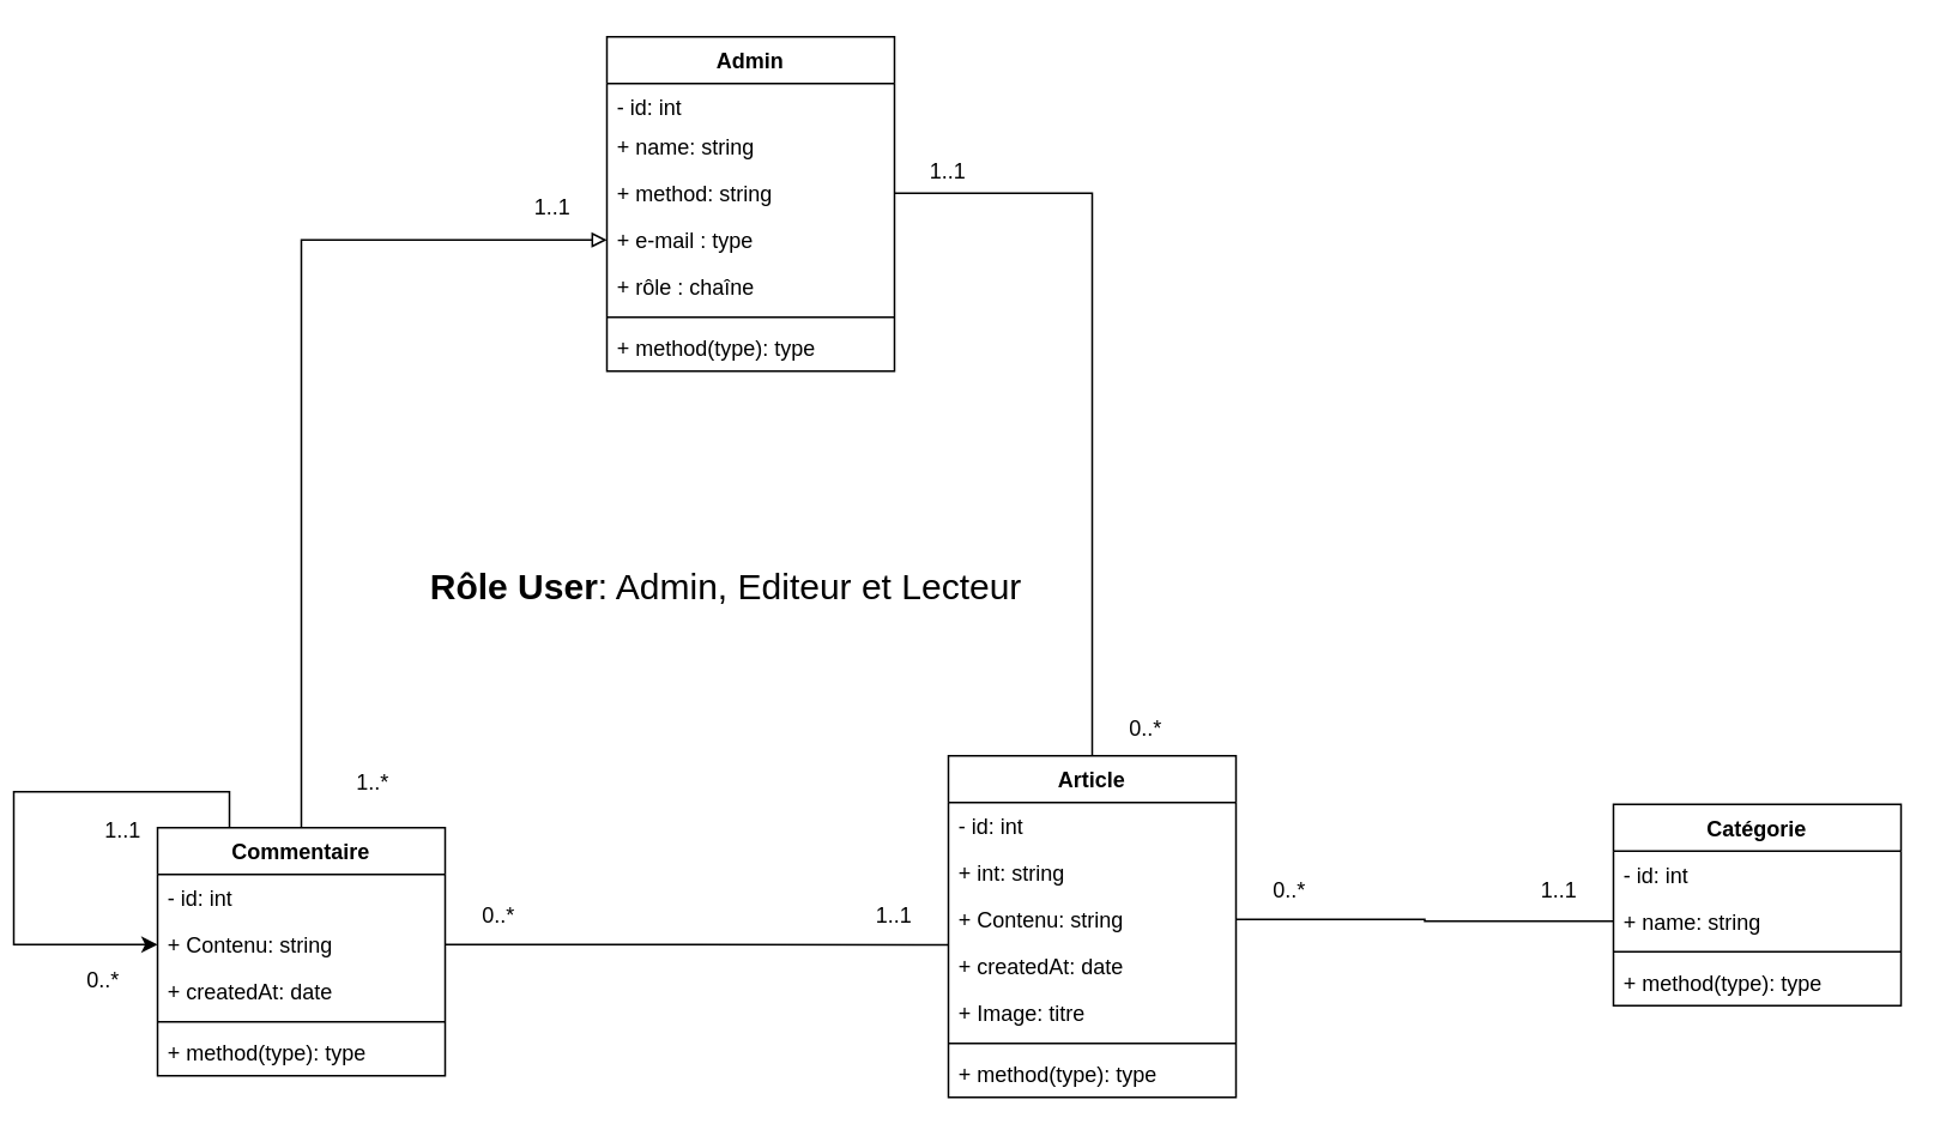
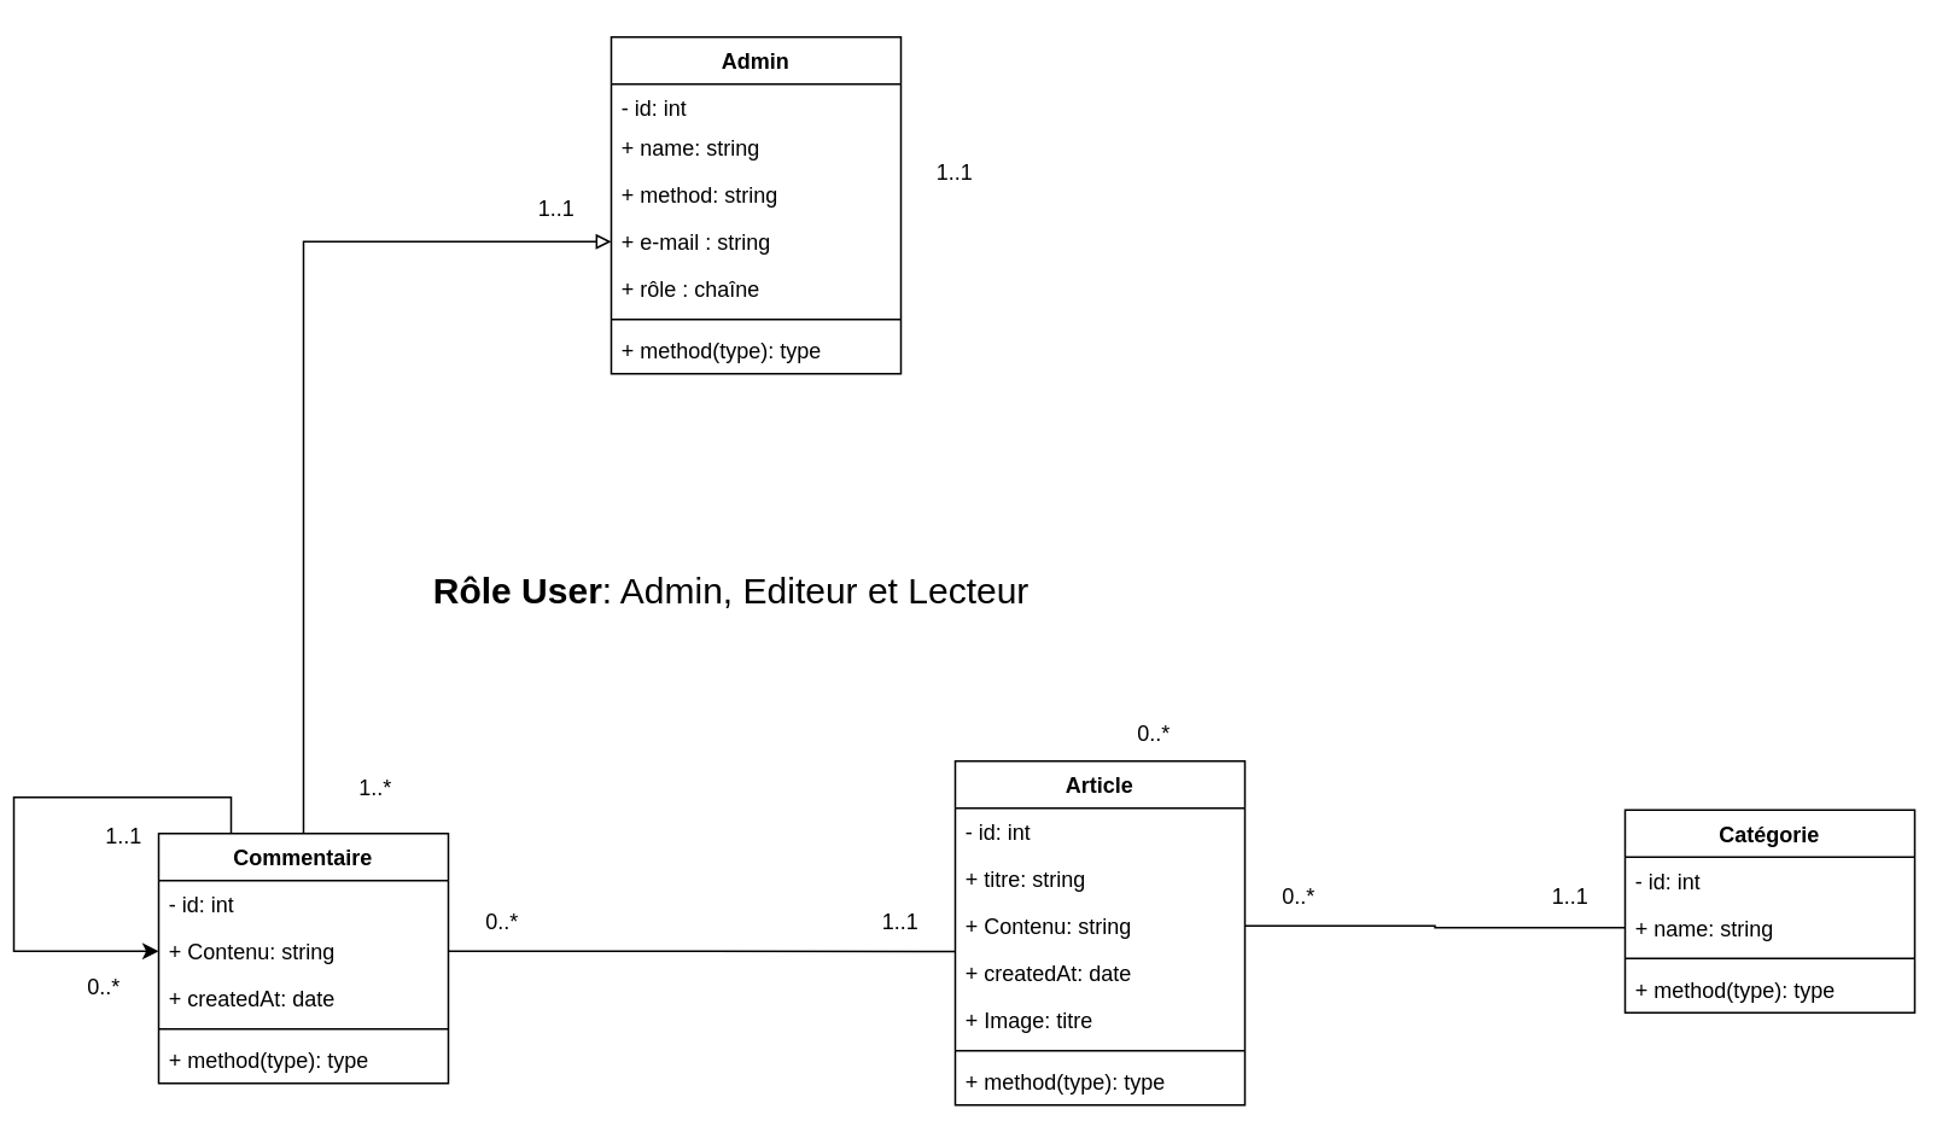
- <mxCell id="6" value="+ e-mail : type" style="text;strokeColor=none;fillColor=none;align=left;verticalAlign=top;spacingLeft=4;spacingRight=4;overflow=hidden;rotatable=0;points=[[0,0.5],[1,0.5]];portConstraint=eastwest;whiteSpace=wrap;html=1;" parent="2" vertex="1"><mxGeometry y="100" width="160" height="26" as="geometry" /></mxCell>
+ <mxCell id="6" value="+ e-mail : string" style="text;strokeColor=none;fillColor=none;align=left;verticalAlign=top;spacingLeft=4;spacingRight=4;overflow=hidden;rotatable=0;points=[[0,0.5],[1,0.5]];portConstraint=eastwest;whiteSpace=wrap;html=1;" parent="2" vertex="1"><mxGeometry y="100" width="160" height="26" as="geometry" /></mxCell>
- <mxCell id="15" style="edgeStyle=orthogonalEdgeStyle;rounded=0;orthogonalLoop=1;jettySize=auto;html=1;exitX=0.5;exitY=0;exitDx=0;exitDy=0;endArrow=none;endFill=0;entryX=1;entryY=0.5;entryDx=0;entryDy=0;" parent="1" source="16" target="5" edge="1"><mxGeometry relative="1" as="geometry"><mxPoint x="600" y="201" as="targetPoint" /></mxGeometry></mxCell>
- <mxCell id="18" value="+ int: string" style="text;strokeColor=none;fillColor=none;align=left;verticalAlign=top;spacingLeft=4;spacingRight=4;overflow=hidden;rotatable=0;points=[[0,0.5],[1,0.5]];portConstraint=eastwest;whiteSpace=wrap;html=1;" parent="16" vertex="1"><mxGeometry y="52" width="160" height="26" as="geometry" /></mxCell>
+ <mxCell id="18" value="+ titre: string" style="text;strokeColor=none;fillColor=none;align=left;verticalAlign=top;spacingLeft=4;spacingRight=4;overflow=hidden;rotatable=0;points=[[0,0.5],[1,0.5]];portConstraint=eastwest;whiteSpace=wrap;html=1;" parent="16" vertex="1"><mxGeometry y="52" width="160" height="26" as="geometry" /></mxCell>
